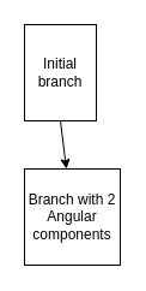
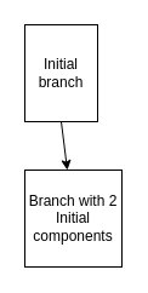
- <mxCell id="3" value="Branch with 2 Angular components" style="whiteSpace=wrap;html=1;aspect=fixed;" vertex="1" parent="1"><mxGeometry x="20" y="140" width="80" height="80" as="geometry" /></mxCell>
+ <mxCell id="3" value="Branch with 2 Initial components" style="whiteSpace=wrap;html=1;aspect=fixed;" vertex="1" parent="1"><mxGeometry x="20" y="140" width="80" height="80" as="geometry" /></mxCell>
